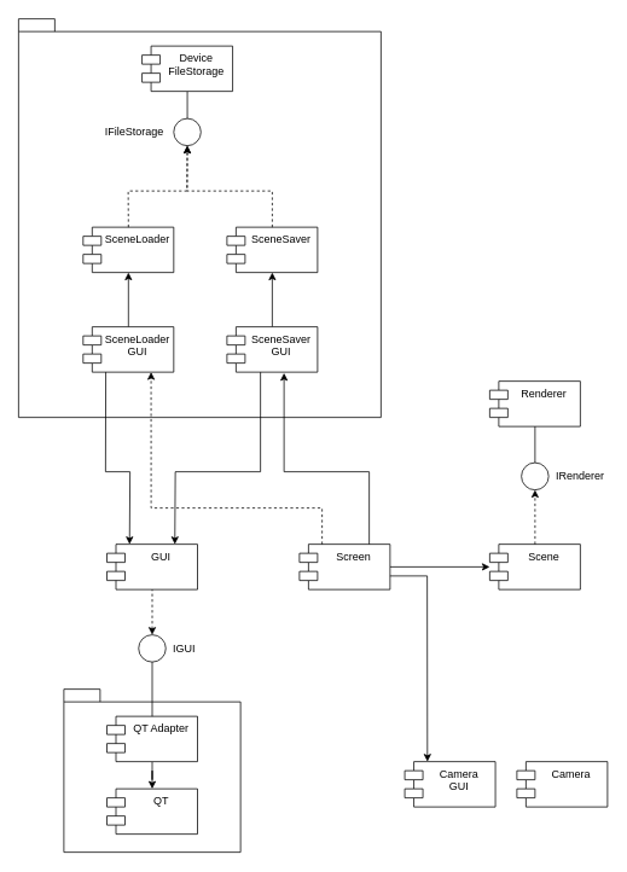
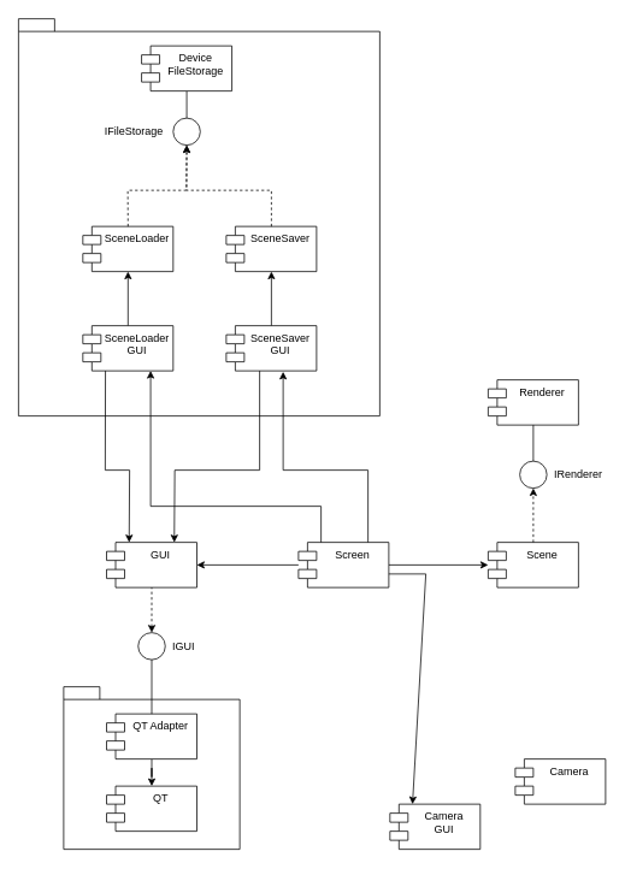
- <mxCell id="29" value="" style="edgeStyle=orthogonalEdgeStyle;rounded=0;orthogonalLoop=1;jettySize=auto;html=1;exitX=0.25;exitY=0;exitDx=0;exitDy=0;entryX=0.75;entryY=1;entryDx=0;entryDy=0;dashed=1;" edge="1" parent="1" source="15" target="24"><mxGeometry relative="1" as="geometry"><mxPoint x="300" y="600" as="sourcePoint" /><mxPoint x="260" y="430" as="targetPoint" /><Array as="points"><mxPoint x="355" y="560" /><mxPoint x="166" y="560" /></Array></mxGeometry></mxCell>
+ <mxCell id="29" value="" style="edgeStyle=orthogonalEdgeStyle;rounded=0;orthogonalLoop=1;jettySize=auto;html=1;exitX=0.25;exitY=0;exitDx=0;exitDy=0;entryX=0.75;entryY=1;entryDx=0;entryDy=0;" edge="1" parent="1" source="15" target="24"><mxGeometry relative="1" as="geometry"><mxPoint x="300" y="600" as="sourcePoint" /><mxPoint x="260" y="430" as="targetPoint" /><Array as="points"><mxPoint x="355" y="560" /><mxPoint x="166" y="560" /></Array></mxGeometry></mxCell>
+ <mxCell id="13" value="" style="edgeStyle=orthogonalEdgeStyle;rounded=0;orthogonalLoop=1;jettySize=auto;html=1;" edge="1" parent="1" source="15" target="4"><mxGeometry relative="1" as="geometry" /></mxCell>
- <mxCell id="38" value="Camera&#10;GUI" style="shape=module;align=left;spacingLeft=20;align=center;verticalAlign=top;" vertex="1" parent="1"><mxGeometry x="446.25" y="840" width="100" height="50" as="geometry" /></mxCell>
+ <mxCell id="38" value="Camera&#10;GUI" style="shape=module;align=left;spacingLeft=20;align=center;verticalAlign=top;" vertex="1" parent="1"><mxGeometry x="431.25" y="890" width="100" height="50" as="geometry" /></mxCell>
